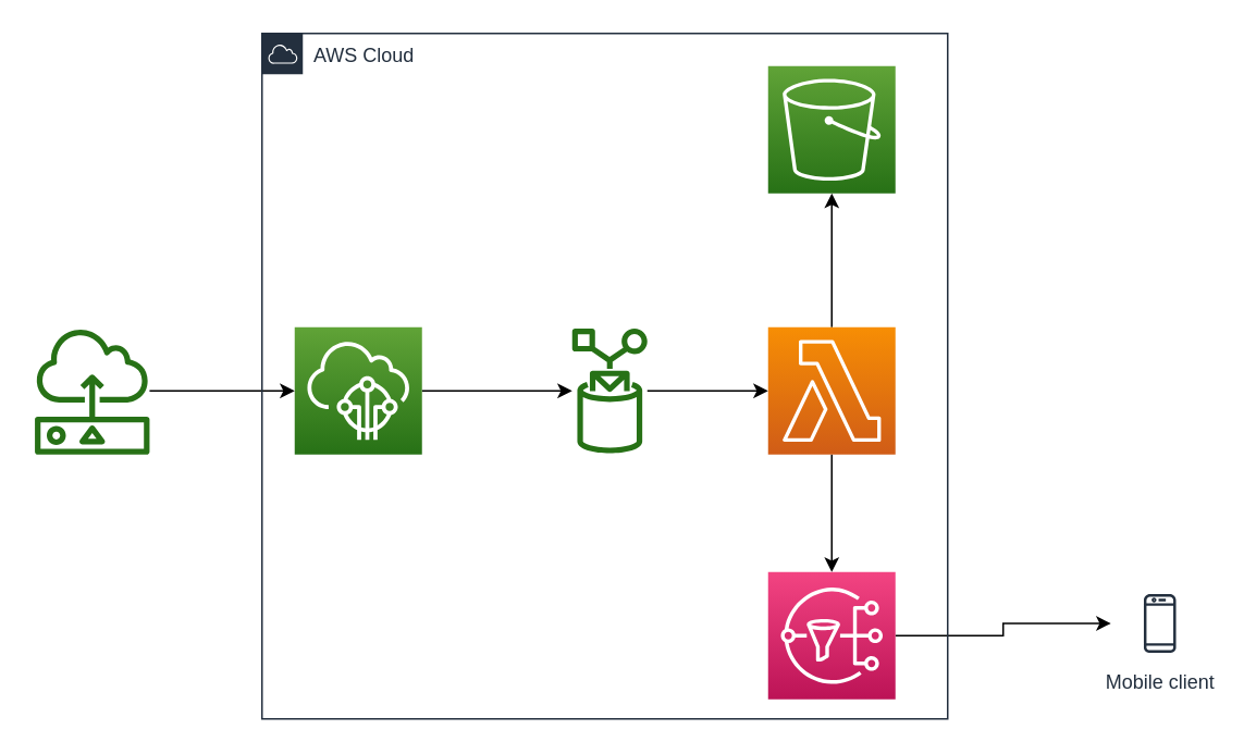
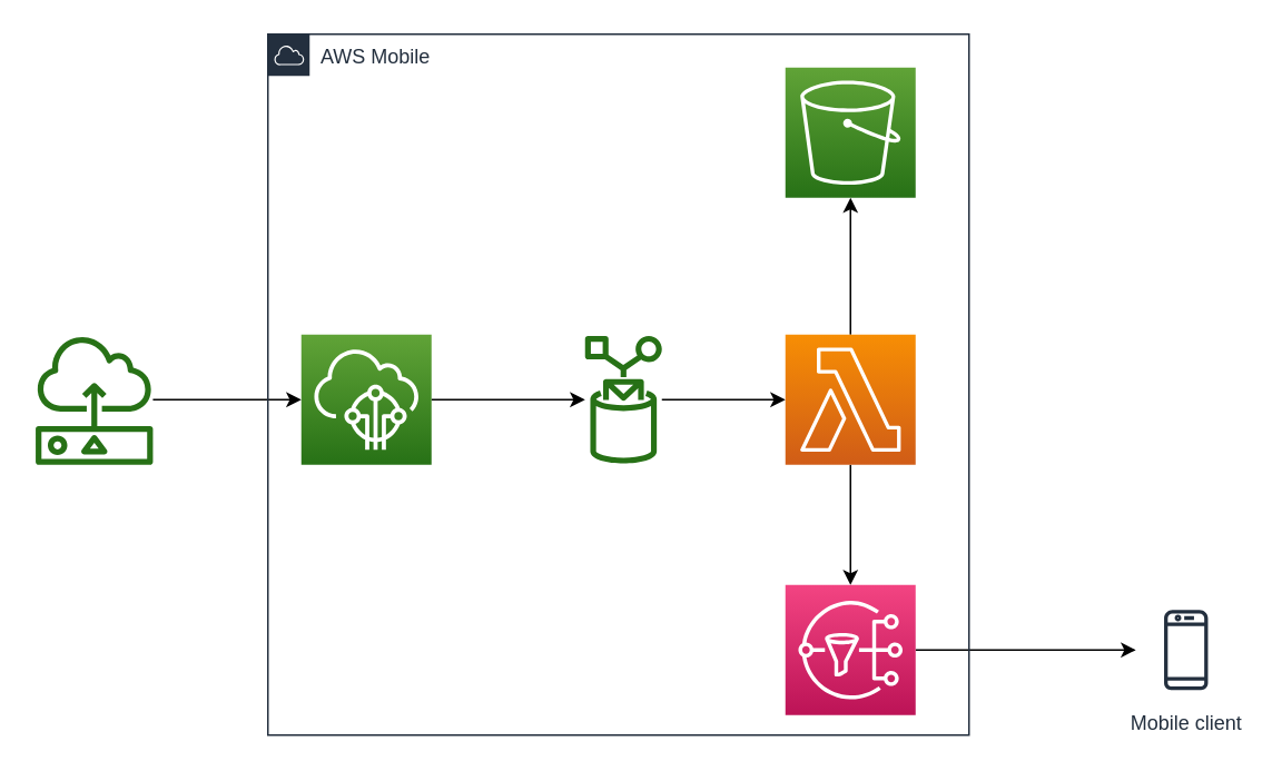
- <mxCell id="15" value="AWS Cloud" style="points=[[0,0],[0.25,0],[0.5,0],[0.75,0],[1,0],[1,0.25],[1,0.5],[1,0.75],[1,1],[0.75,1],[0.5,1],[0.25,1],[0,1],[0,0.75],[0,0.5],[0,0.25]];outlineConnect=0;gradientColor=none;html=1;whiteSpace=wrap;fontSize=12;fontStyle=0;shape=mxgraph.aws4.group;grIcon=mxgraph.aws4.group_aws_cloud;strokeColor=#232F3E;fillColor=none;verticalAlign=top;align=left;spacingLeft=30;fontColor=#232F3E;dashed=0;" vertex="1" parent="1"><mxGeometry x="160" y="20" width="420" height="420" as="geometry" /></mxCell>
+ <mxCell id="15" value="AWS Mobile" style="points=[[0,0],[0.25,0],[0.5,0],[0.75,0],[1,0],[1,0.25],[1,0.5],[1,0.75],[1,1],[0.75,1],[0.5,1],[0.25,1],[0,1],[0,0.75],[0,0.5],[0,0.25]];outlineConnect=0;gradientColor=none;html=1;whiteSpace=wrap;fontSize=12;fontStyle=0;shape=mxgraph.aws4.group;grIcon=mxgraph.aws4.group_aws_cloud;strokeColor=#232F3E;fillColor=none;verticalAlign=top;align=left;spacingLeft=30;fontColor=#232F3E;dashed=0;" vertex="1" parent="1"><mxGeometry x="160" y="20" width="420" height="420" as="geometry" /></mxCell>
- <mxCell id="14" value="Mobile client" style="outlineConnect=0;fontColor=#232F3E;gradientColor=none;strokeColor=#232F3E;fillColor=#ffffff;dashed=0;verticalLabelPosition=bottom;verticalAlign=top;align=center;html=1;fontSize=12;fontStyle=0;aspect=fixed;shape=mxgraph.aws4.resourceIcon;resIcon=mxgraph.aws4.mobile_client;" vertex="1" parent="1"><mxGeometry x="680" y="359" width="60" height="45" as="geometry" /></mxCell>
+ <mxCell id="14" value="Mobile client" style="outlineConnect=0;fontColor=#232F3E;gradientColor=none;strokeColor=#232F3E;fillColor=#ffffff;dashed=0;verticalLabelPosition=bottom;verticalAlign=top;align=center;html=1;fontSize=12;fontStyle=0;aspect=fixed;shape=mxgraph.aws4.resourceIcon;resIcon=mxgraph.aws4.mobile_client;" vertex="1" parent="1"><mxGeometry x="680" y="359" width="60" height="60" as="geometry" /></mxCell>
